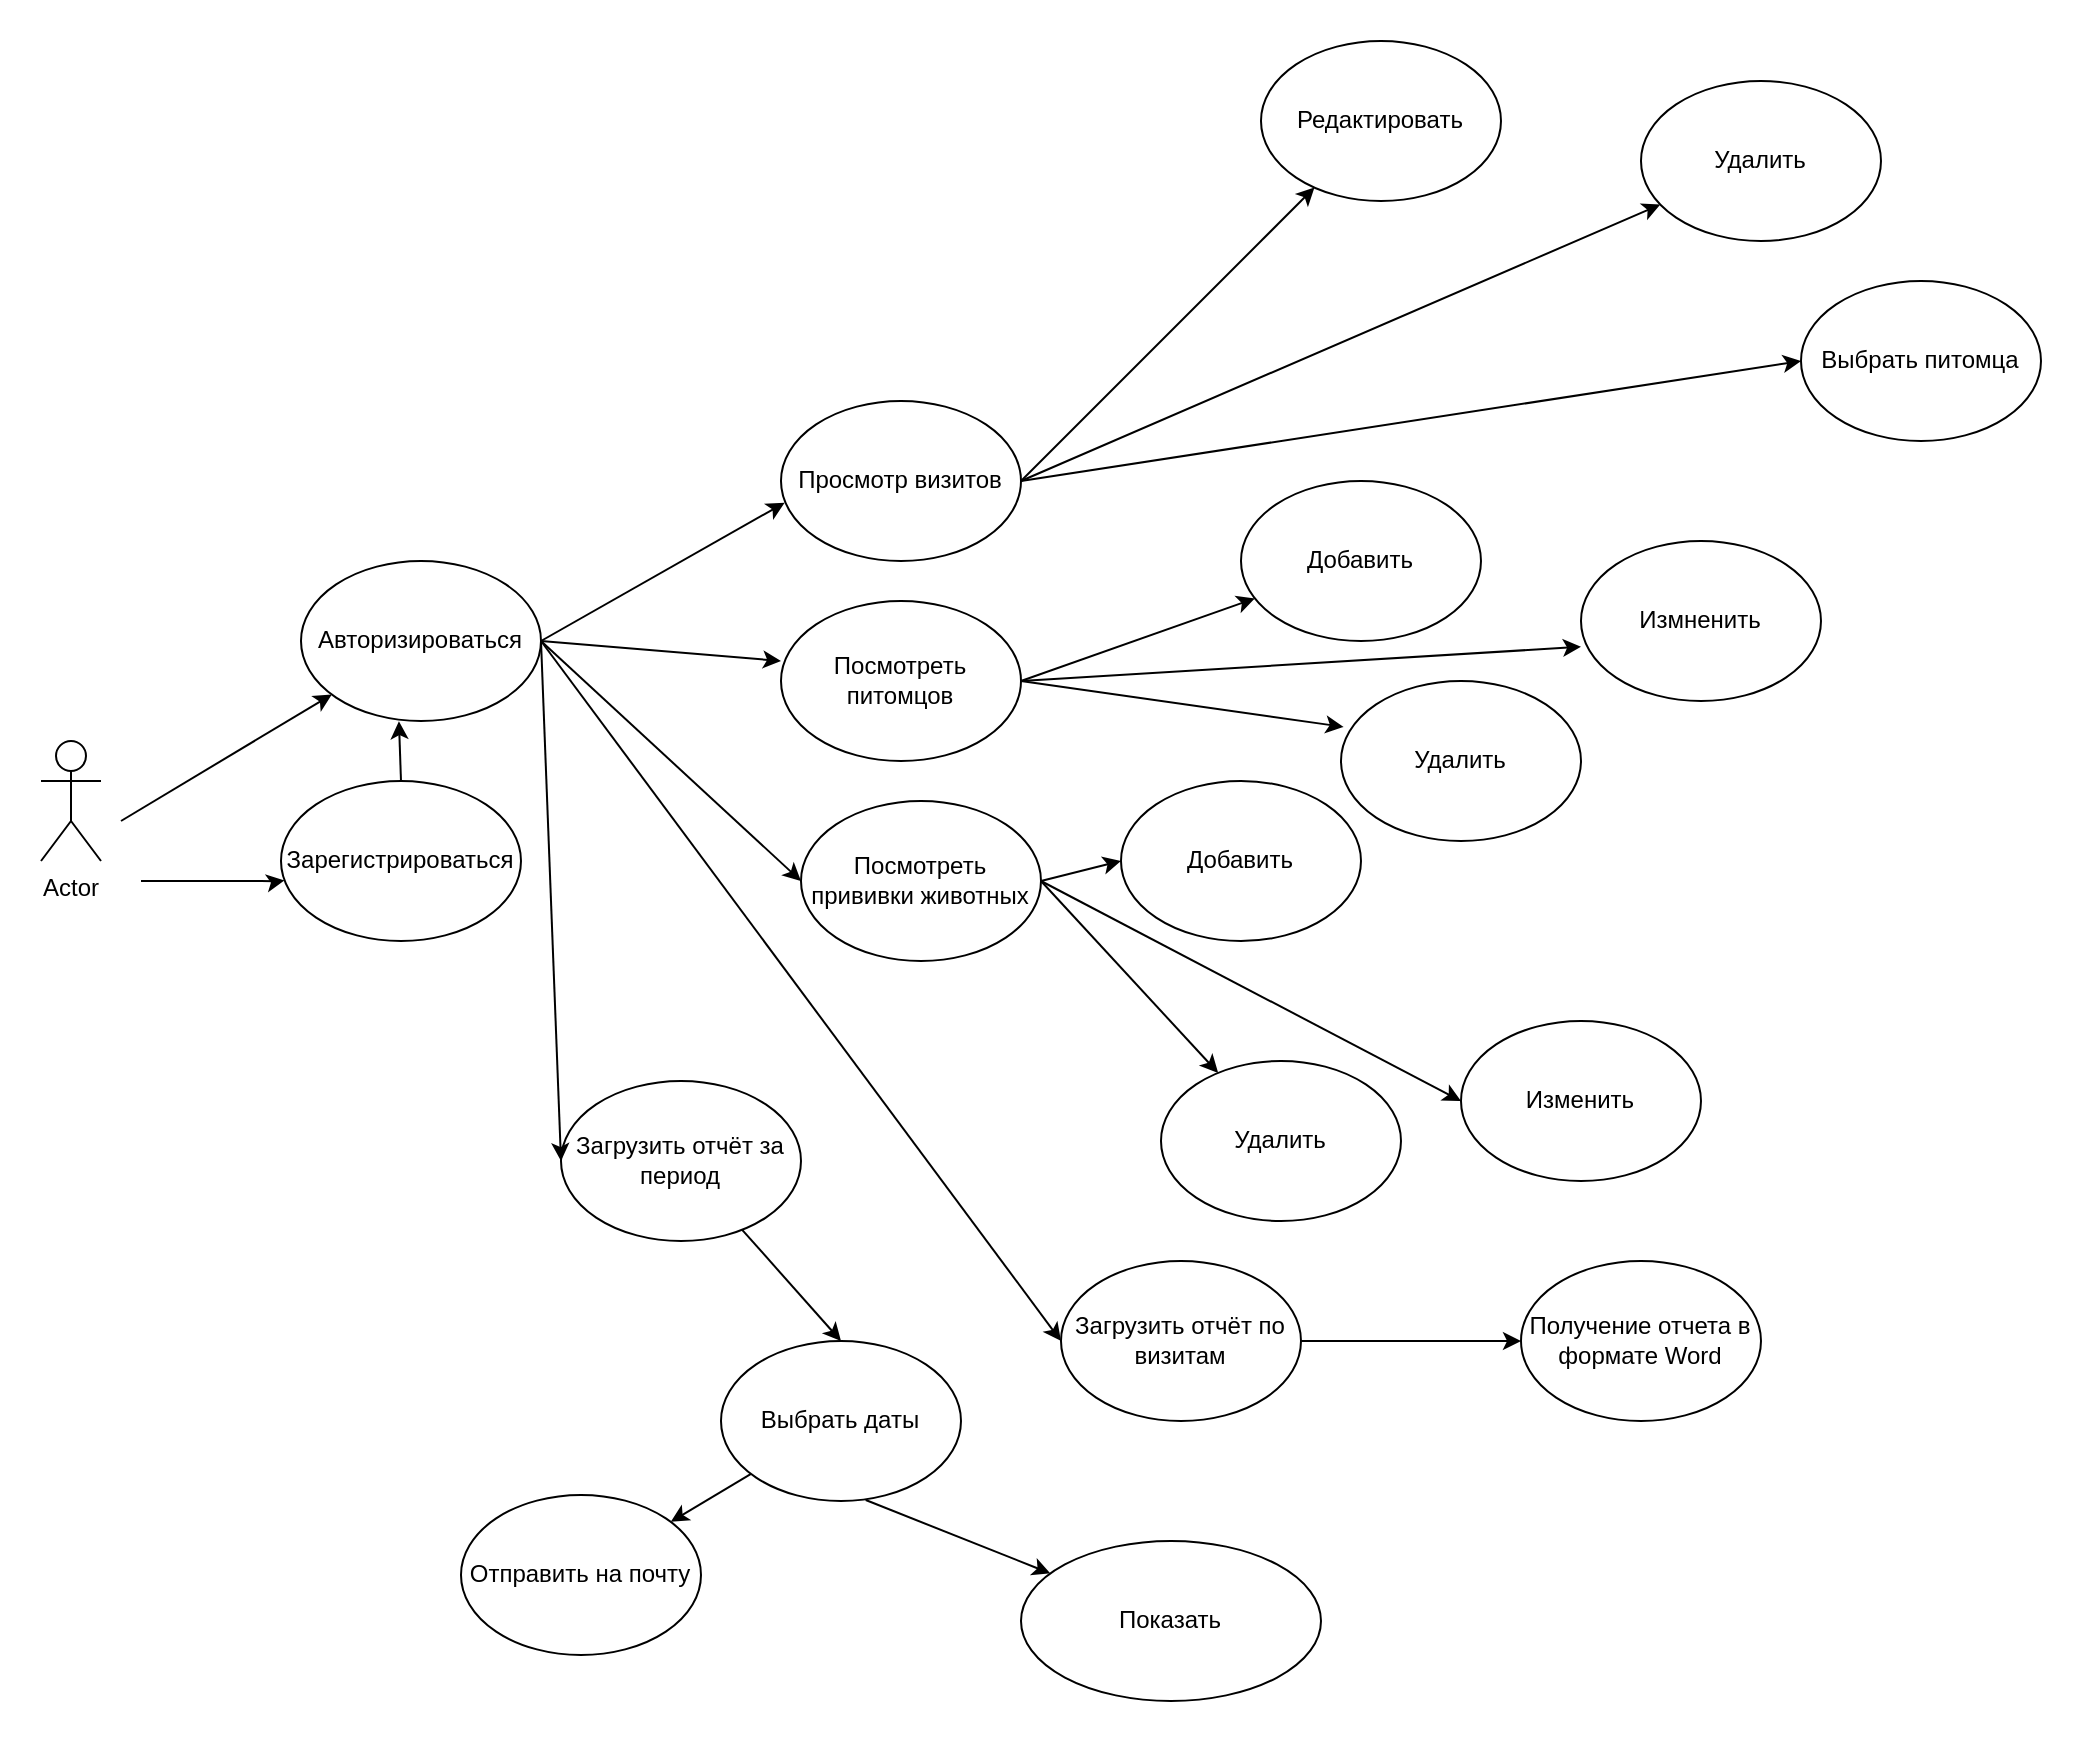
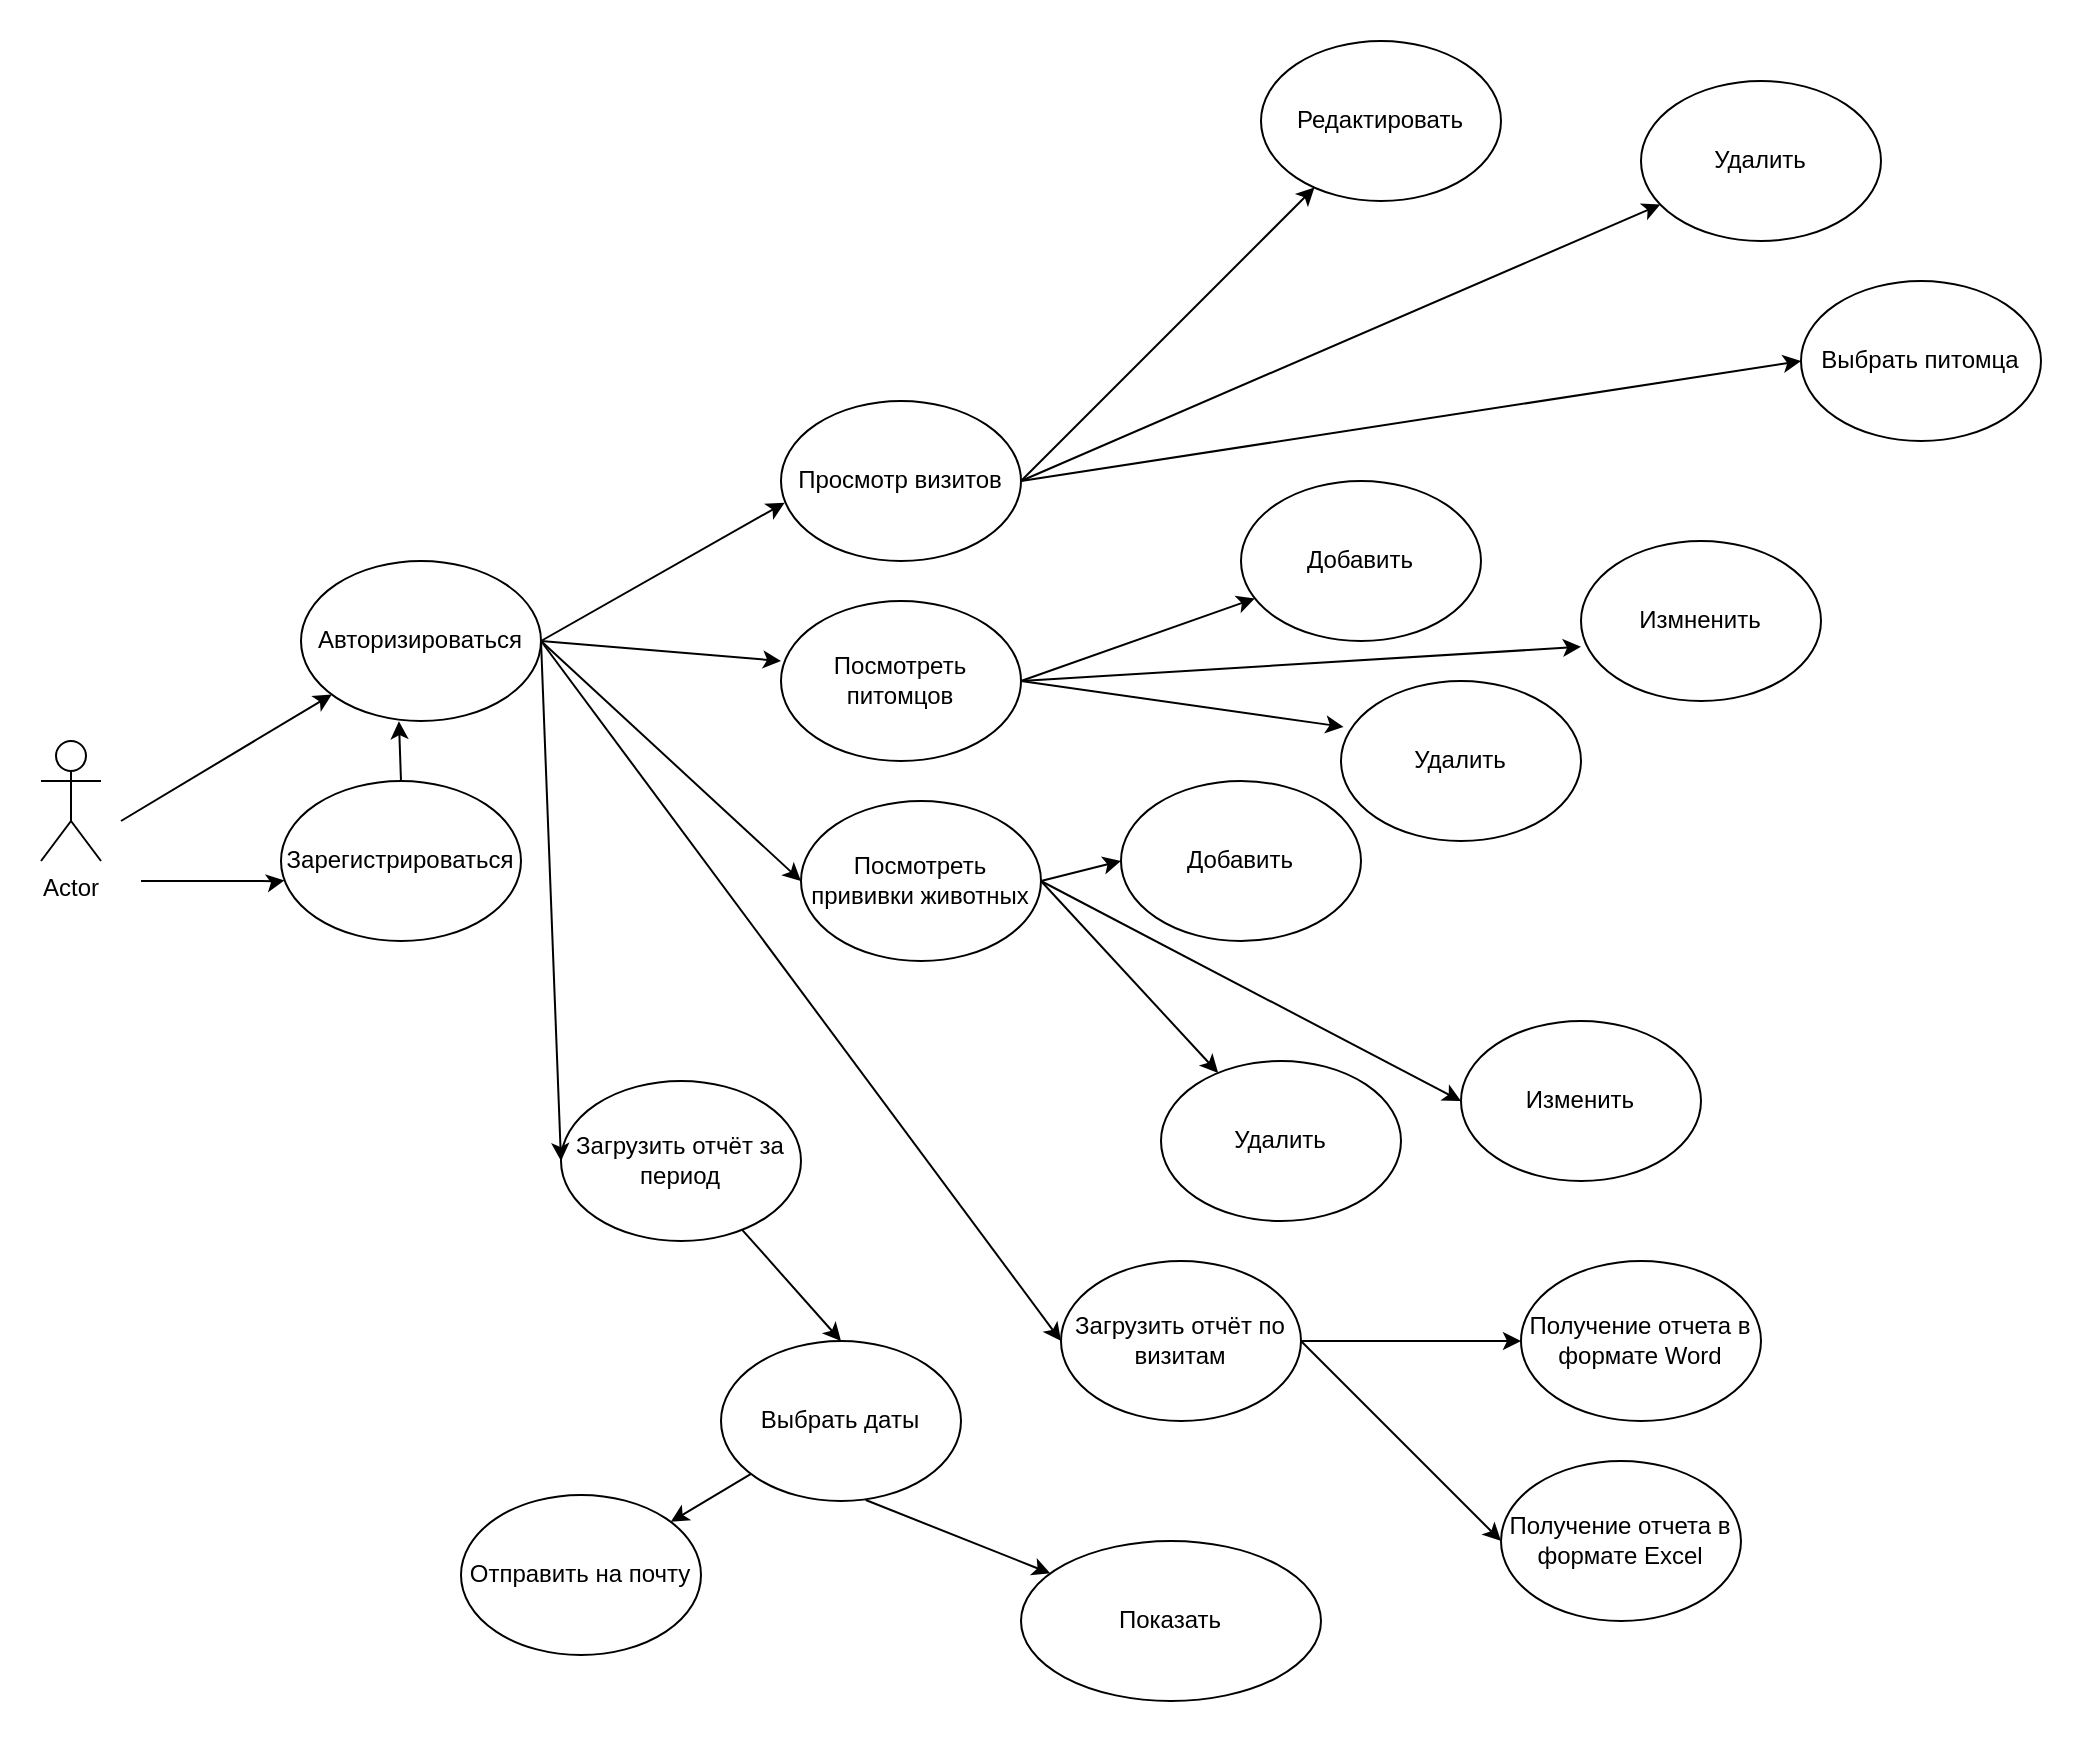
+ <mxCell id="39" value="" style="endArrow=classic;html=1;entryX=0;entryY=0.5;entryDx=0;entryDy=0;exitX=1;exitY=0.5;exitDx=0;exitDy=0;" parent="1" source="12" target="38" edge="1"><mxGeometry width="50" height="50" relative="1" as="geometry"><mxPoint x="440" y="860" as="sourcePoint" /><mxPoint x="490" y="810" as="targetPoint" /></mxGeometry></mxCell>
+ <mxCell id="38" value="Получение отчета в формате Excel" style="ellipse;whiteSpace=wrap;html=1;" parent="1" vertex="1"><mxGeometry x="750" y="730" width="120" height="80" as="geometry" /></mxCell>
